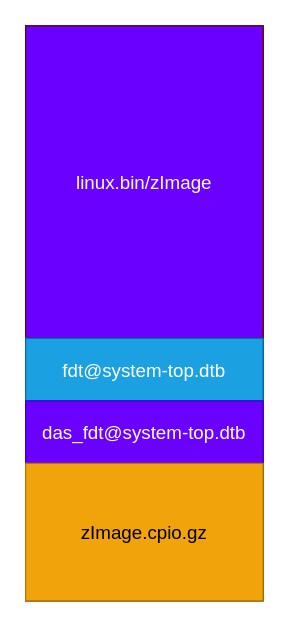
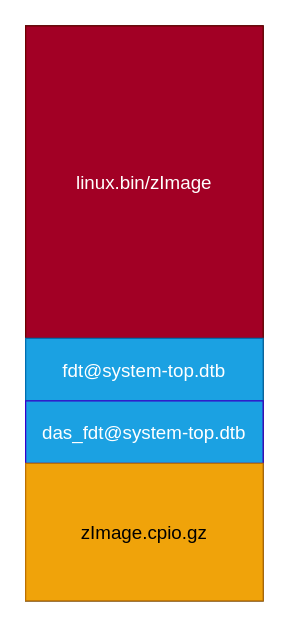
- <mxCell id="3" value="&lt;font style=&quot;font-size: 15px;&quot;&gt;linux.bin/zImage&lt;/font&gt;" style="rounded=0;whiteSpace=wrap;html=1;fillColor=#6a00ff;fontColor=#ffffff;strokeColor=#6F0000;" vertex="1" parent="1"><mxGeometry x="20" y="20" width="190" height="250" as="geometry" /></mxCell>
+ <mxCell id="3" value="&lt;font style=&quot;font-size: 15px;&quot;&gt;linux.bin/zImage&lt;/font&gt;" style="rounded=0;whiteSpace=wrap;html=1;fillColor=#a20025;fontColor=#ffffff;strokeColor=#6F0000;" vertex="1" parent="1"><mxGeometry x="20" y="20" width="190" height="250" as="geometry" /></mxCell>
- <mxCell id="5" value="das_fdt@system-top.dtb" style="rounded=0;whiteSpace=wrap;html=1;fontSize=15;fillColor=#6a00ff;fontColor=#ffffff;strokeColor=#3700CC;" vertex="1" parent="1"><mxGeometry x="20" y="320" width="190" height="50" as="geometry" /></mxCell>
+ <mxCell id="5" value="das_fdt@system-top.dtb" style="rounded=0;whiteSpace=wrap;html=1;fontSize=15;fillColor=#1ba1e2;fontColor=#ffffff;strokeColor=#3700CC;" vertex="1" parent="1"><mxGeometry x="20" y="320" width="190" height="50" as="geometry" /></mxCell>
